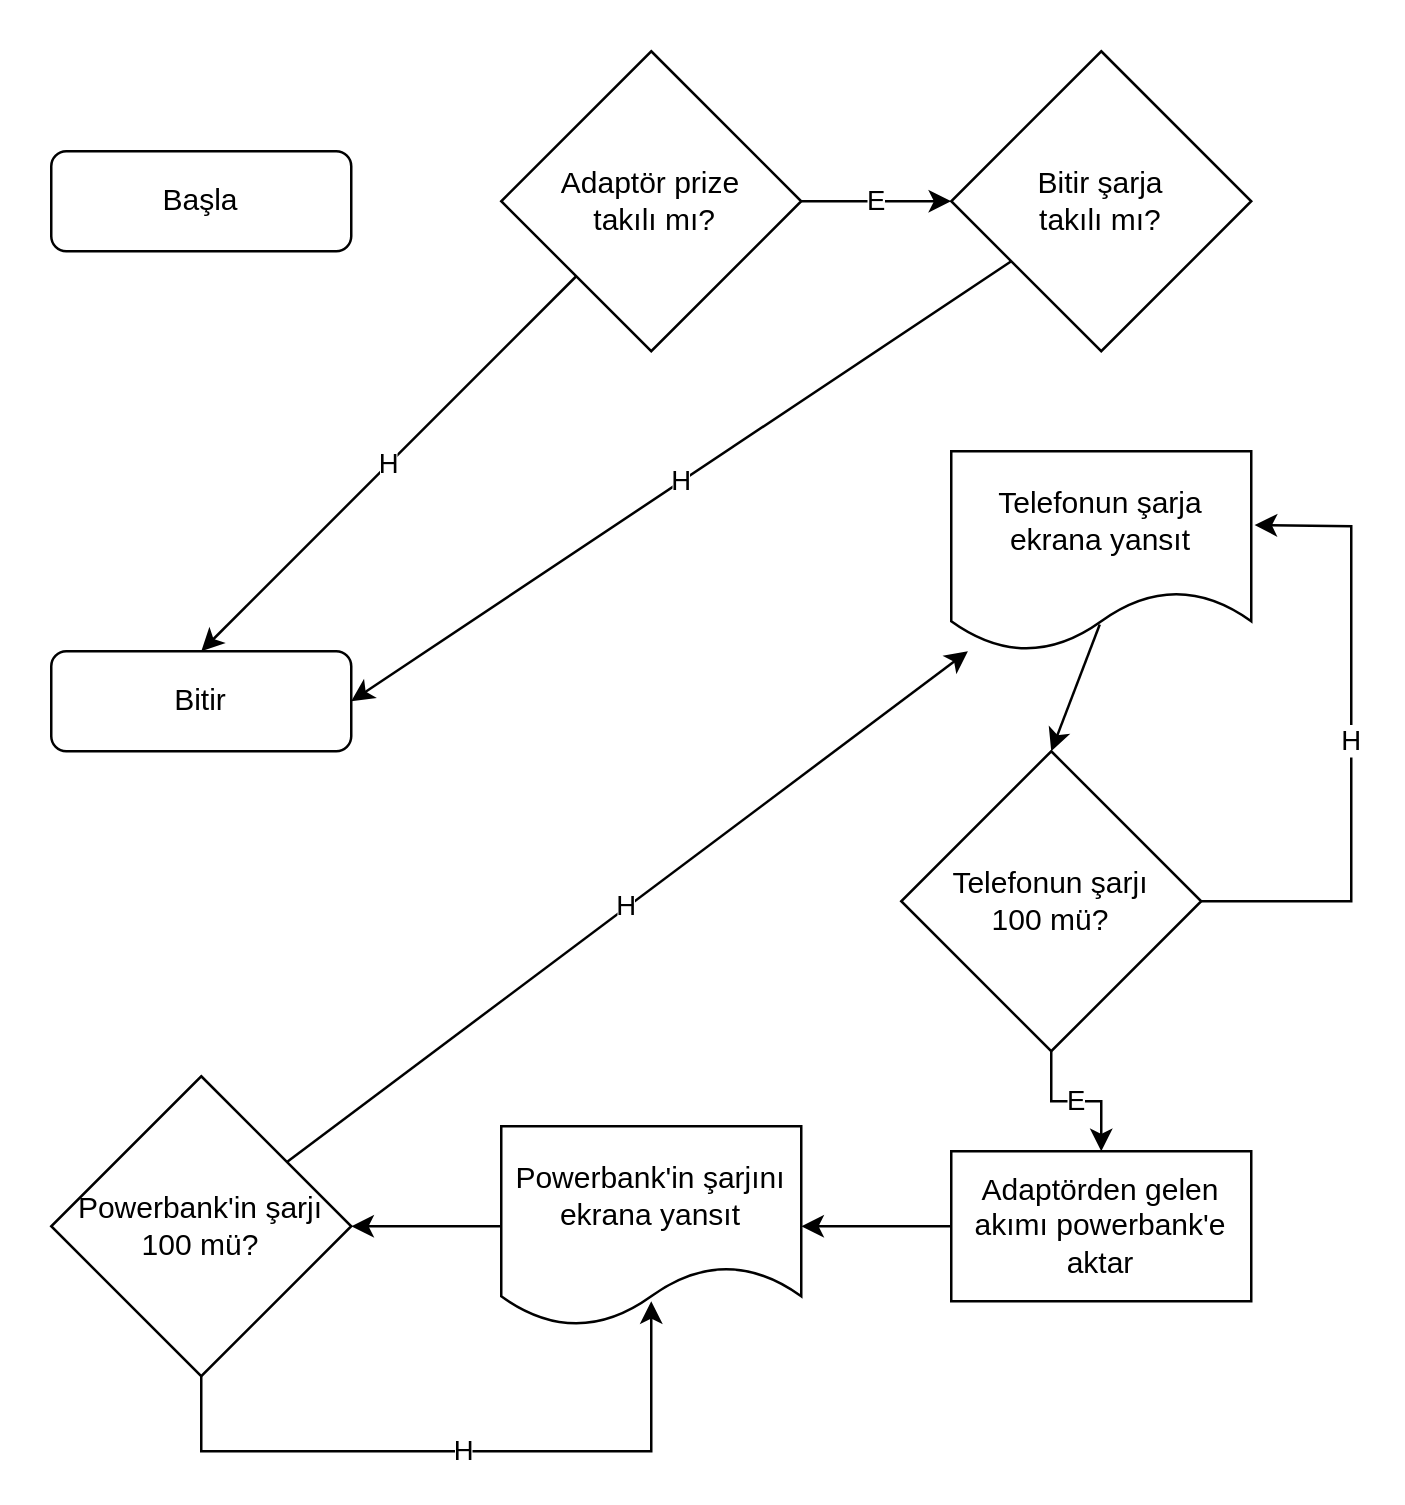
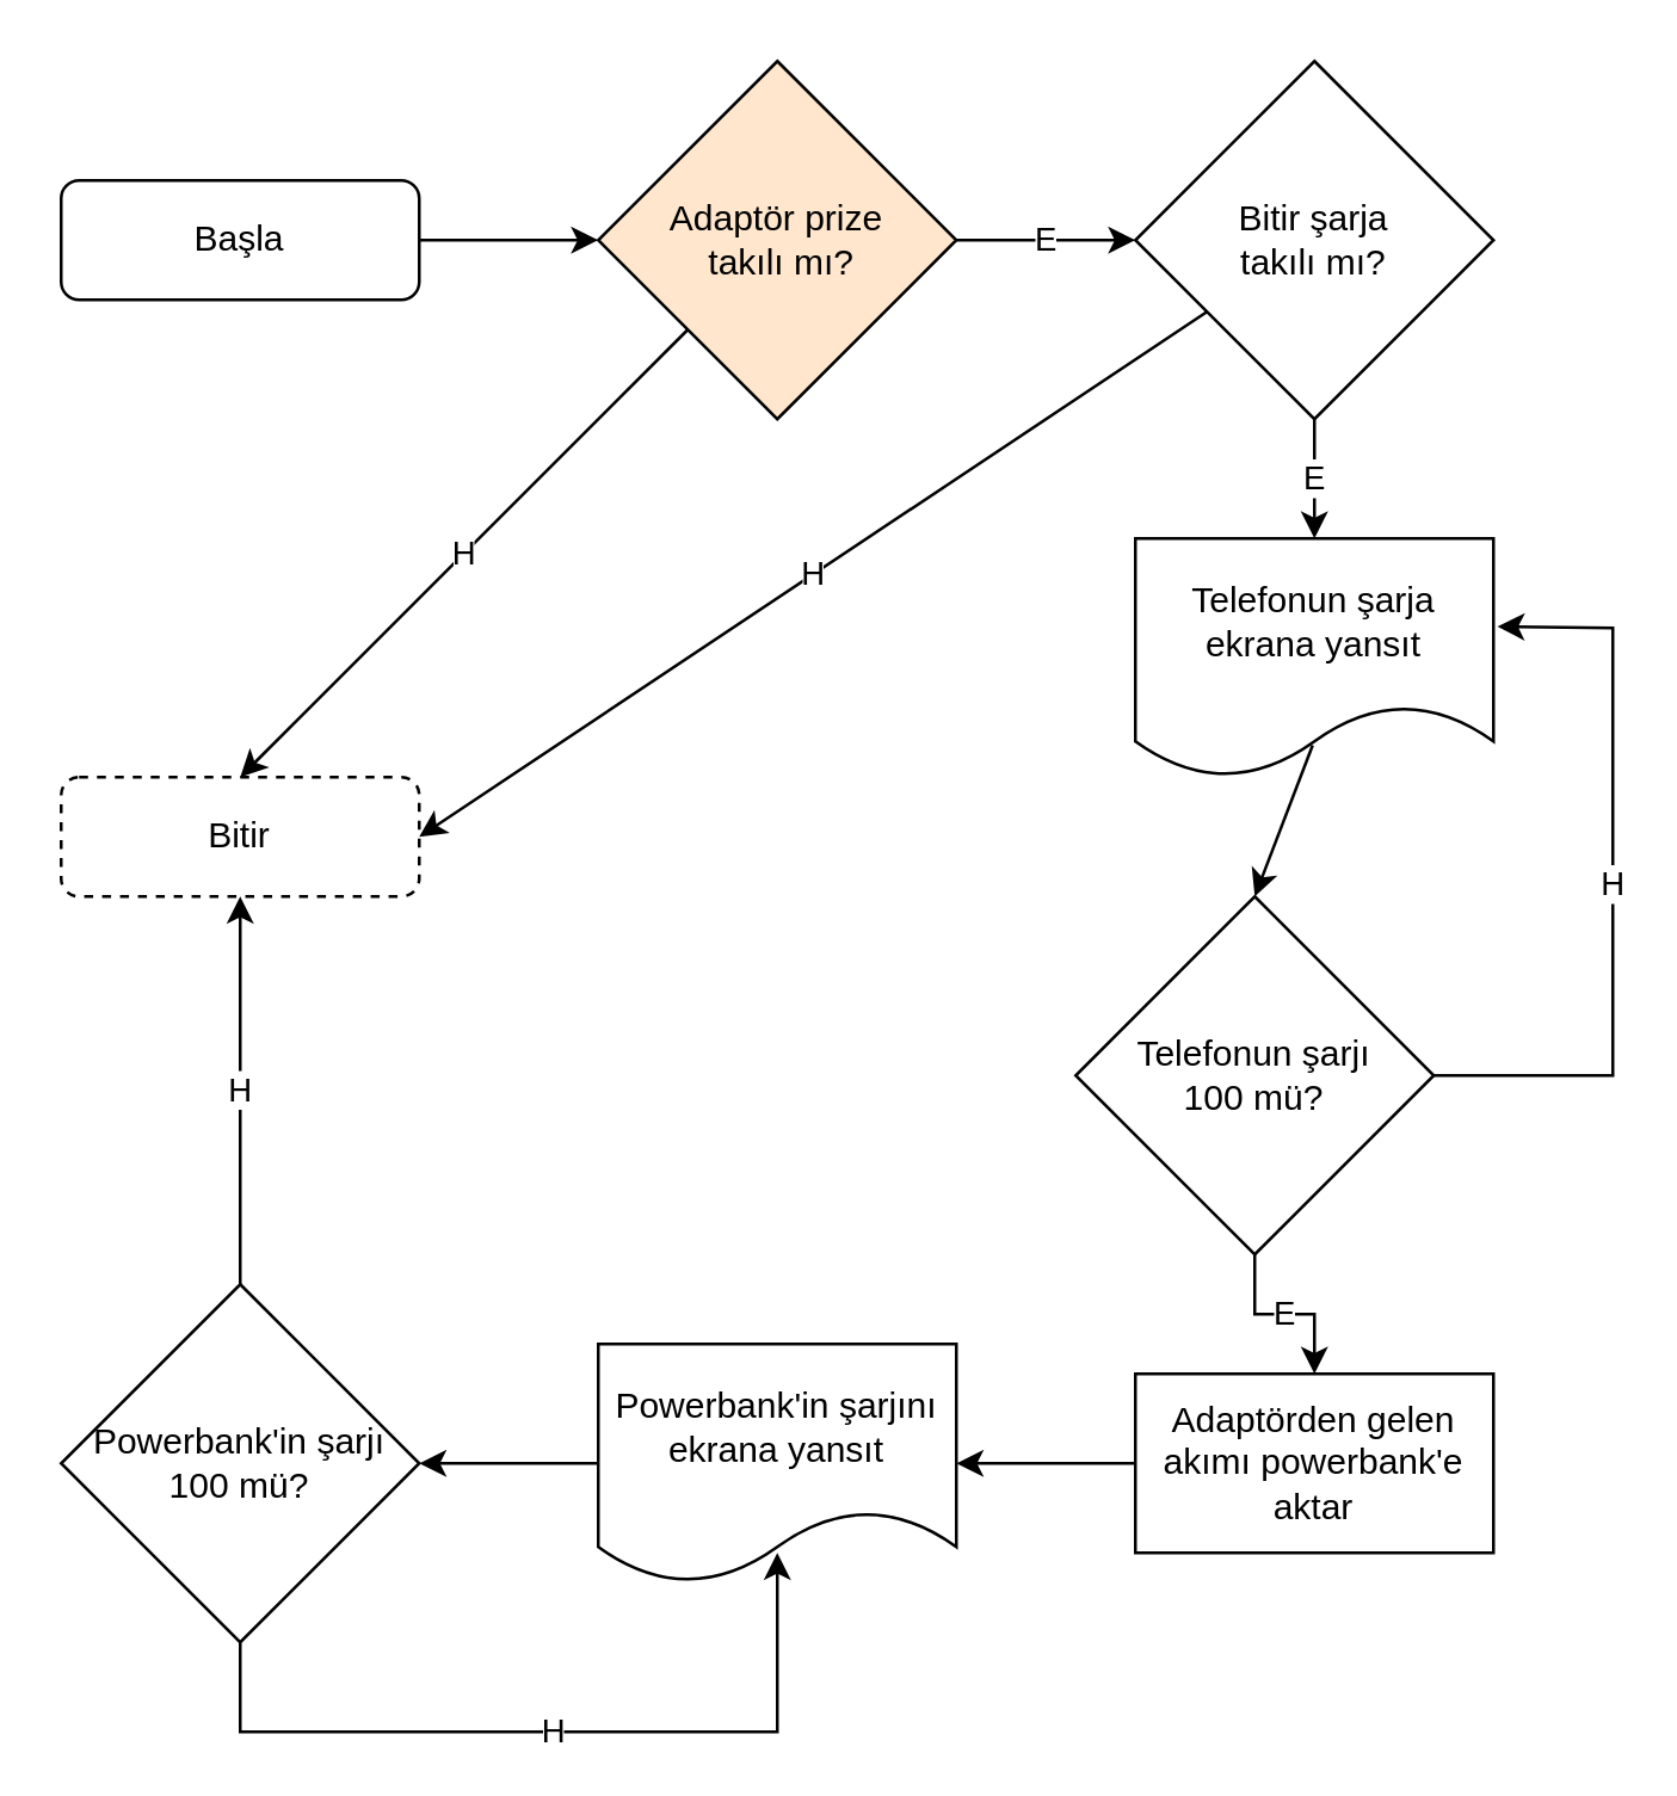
+ <mxCell id="2" value="" style="edgeStyle=orthogonalEdgeStyle;rounded=0;orthogonalLoop=1;jettySize=auto;html=1;" edge="1" parent="1" source="3" target="5"><mxGeometry relative="1" as="geometry" /></mxCell>
- <mxCell id="5" value="Adaptör prize&lt;div&gt;&amp;nbsp;takılı mı?&lt;/div&gt;" style="rhombus;whiteSpace=wrap;html=1;" vertex="1" parent="1"><mxGeometry x="200" y="20" width="120" height="120" as="geometry" /></mxCell>
+ <mxCell id="5" value="Adaptör prize&lt;div&gt;&amp;nbsp;takılı mı?&lt;/div&gt;" style="rhombus;whiteSpace=wrap;html=1;fillColor=#ffe6cc;" vertex="1" parent="1"><mxGeometry x="200" y="20" width="120" height="120" as="geometry" /></mxCell>
+ <mxCell id="11" value="E" style="endArrow=classic;html=1;rounded=0;entryX=0.5;entryY=0;entryDx=0;entryDy=0;" edge="1" parent="1" source="8" target="10"><mxGeometry width="50" height="50" relative="1" as="geometry"><mxPoint x="440" y="190" as="sourcePoint" /><mxPoint x="440" y="170" as="targetPoint" /></mxGeometry></mxCell>
- <mxCell id="6" value="Bitir" style="rounded=1;whiteSpace=wrap;html=1;fontSize=12;glass=0;strokeWidth=1;shadow=0;" vertex="1" parent="1"><mxGeometry x="20" y="260" width="120" height="40" as="geometry" /></mxCell>
+ <mxCell id="6" value="Bitir" style="rounded=1;whiteSpace=wrap;html=1;fontSize=12;glass=0;strokeWidth=1;shadow=0;dashed=1;" vertex="1" parent="1"><mxGeometry x="20" y="260" width="120" height="40" as="geometry" /></mxCell>
- <mxCell id="22" value="H" style="endArrow=classic;html=1;rounded=0;" edge="1" parent="1" source="18" target="10"><mxGeometry width="50" height="50" relative="1" as="geometry"><mxPoint x="80" y="409.289" as="sourcePoint" /><mxPoint x="80" y="359.289" as="targetPoint" /></mxGeometry></mxCell>
+ <mxCell id="22" value="H" style="endArrow=classic;html=1;rounded=0;entryX=0.5;entryY=1;entryDx=0;entryDy=0;" edge="1" parent="1" source="18" target="6"><mxGeometry width="50" height="50" relative="1" as="geometry"><mxPoint x="80" y="409.289" as="sourcePoint" /><mxPoint x="80" y="359.289" as="targetPoint" /></mxGeometry></mxCell>
